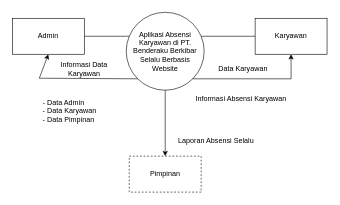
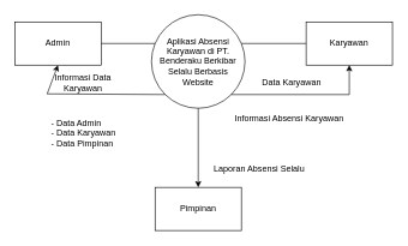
- <mxCell id="11" value="Informasi Data Karyawan" style="text;html=1;align=center;verticalAlign=middle;whiteSpace=wrap;rounded=0;" vertex="1" parent="1"><mxGeometry x="75" y="100" width="130" height="30" as="geometry" /></mxCell>
+ <mxCell id="11" value="Informasi Data Karyawan" style="text;html=1;align=center;verticalAlign=middle;whiteSpace=wrap;rounded=0;" vertex="1" parent="1"><mxGeometry x="50" y="100" width="130" height="30" as="geometry" /></mxCell>
- <mxCell id="5" value="Pimpinan" style="rounded=0;whiteSpace=wrap;html=1;dashed=1;" vertex="1" parent="1"><mxGeometry x="215" y="260" width="120" height="60" as="geometry" /></mxCell>
+ <mxCell id="5" value="Pimpinan" style="rounded=0;whiteSpace=wrap;html=1;" vertex="1" parent="1"><mxGeometry x="215" y="260" width="120" height="60" as="geometry" /></mxCell>
